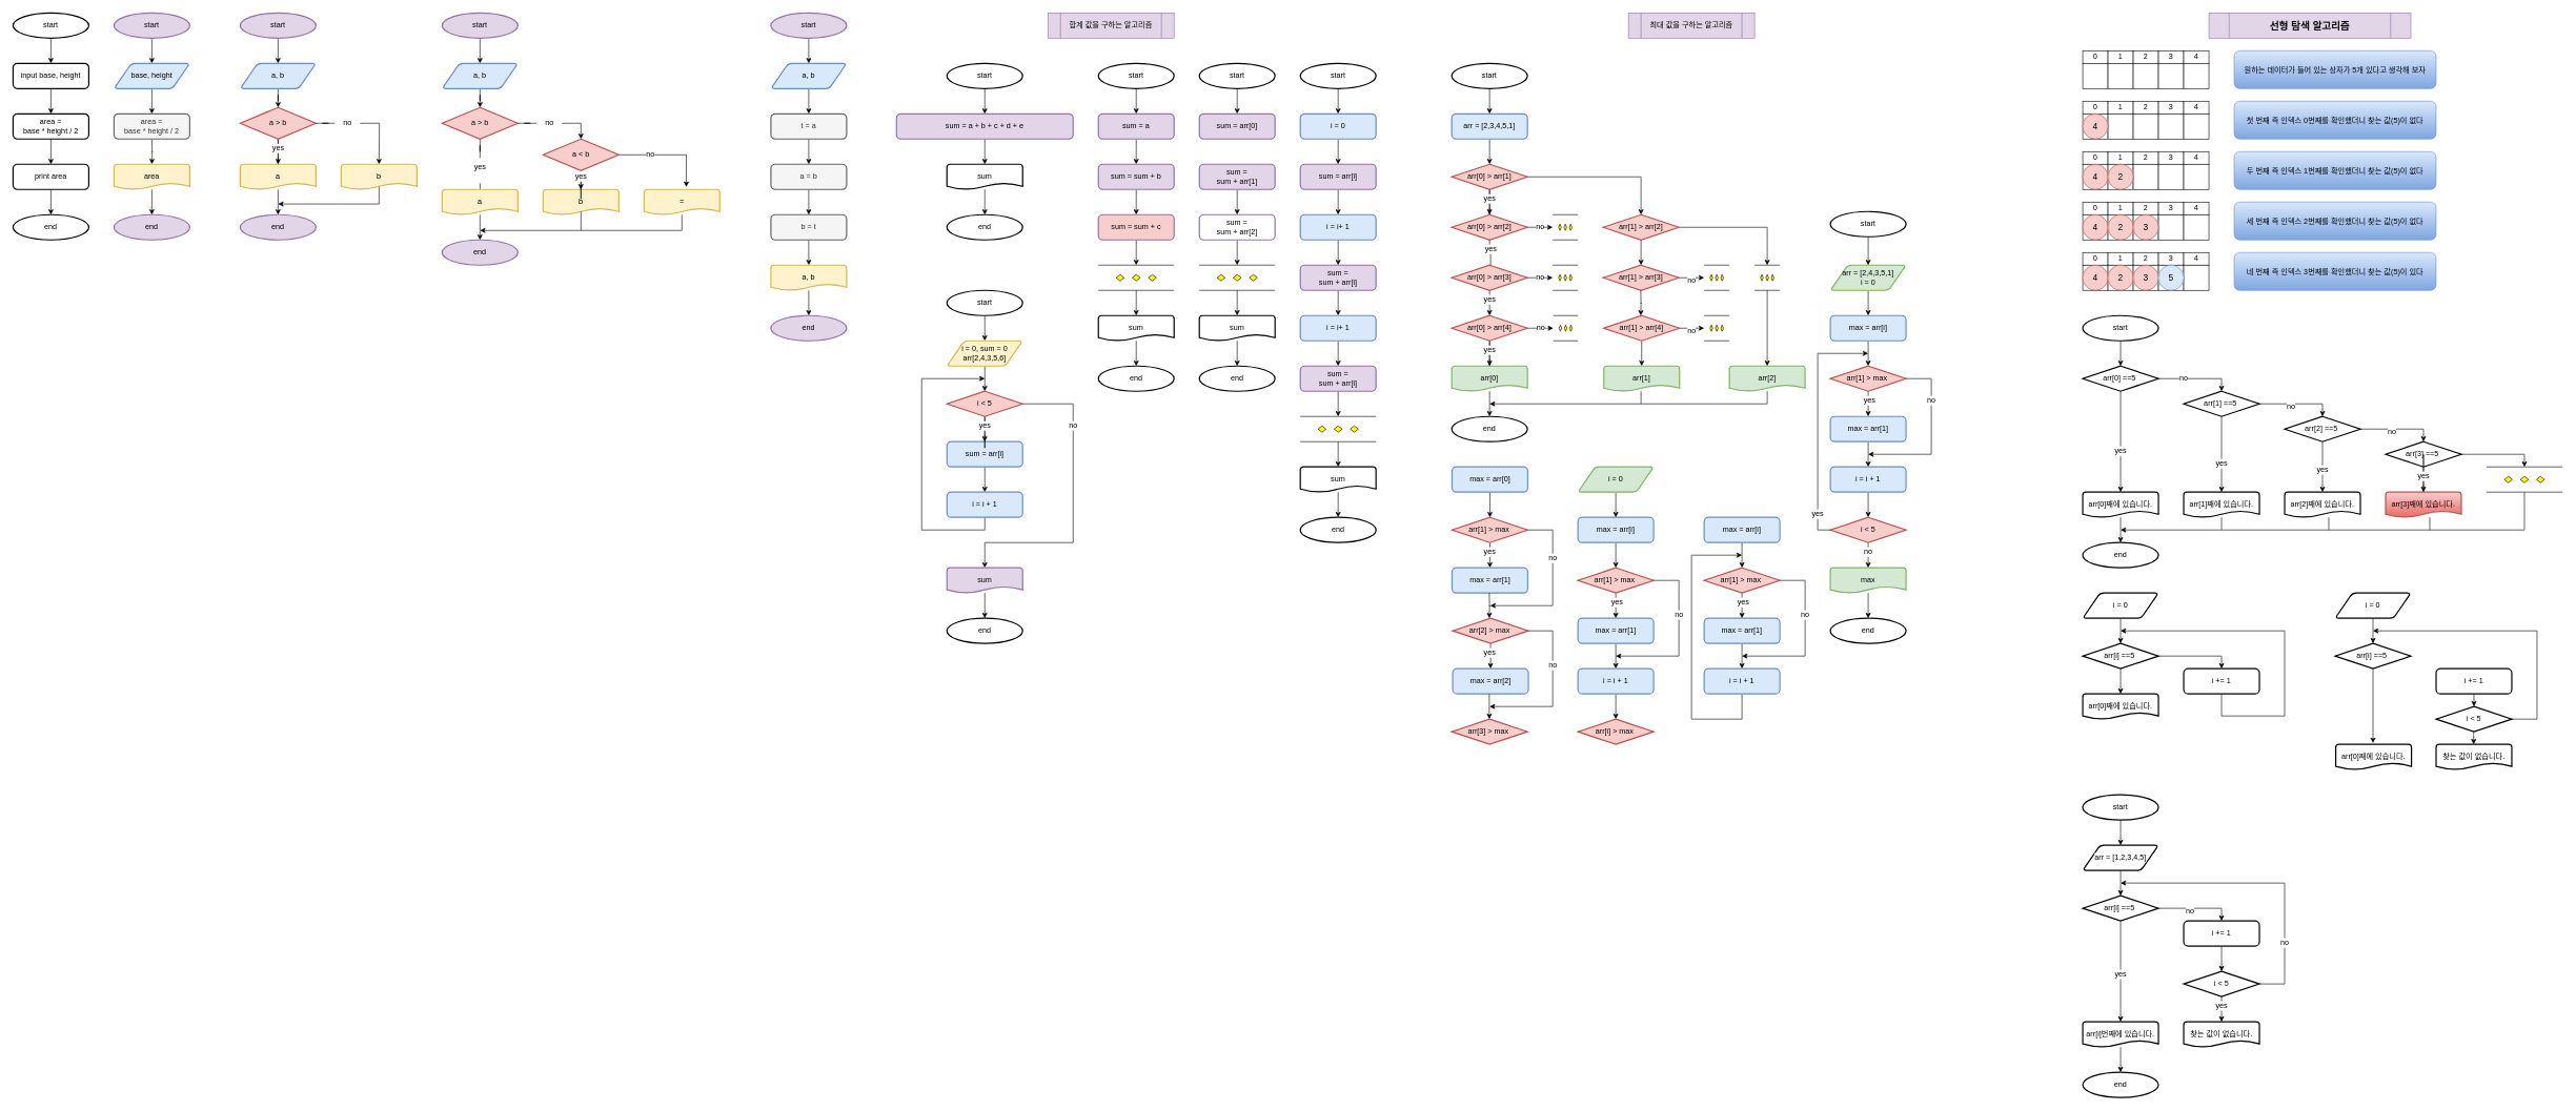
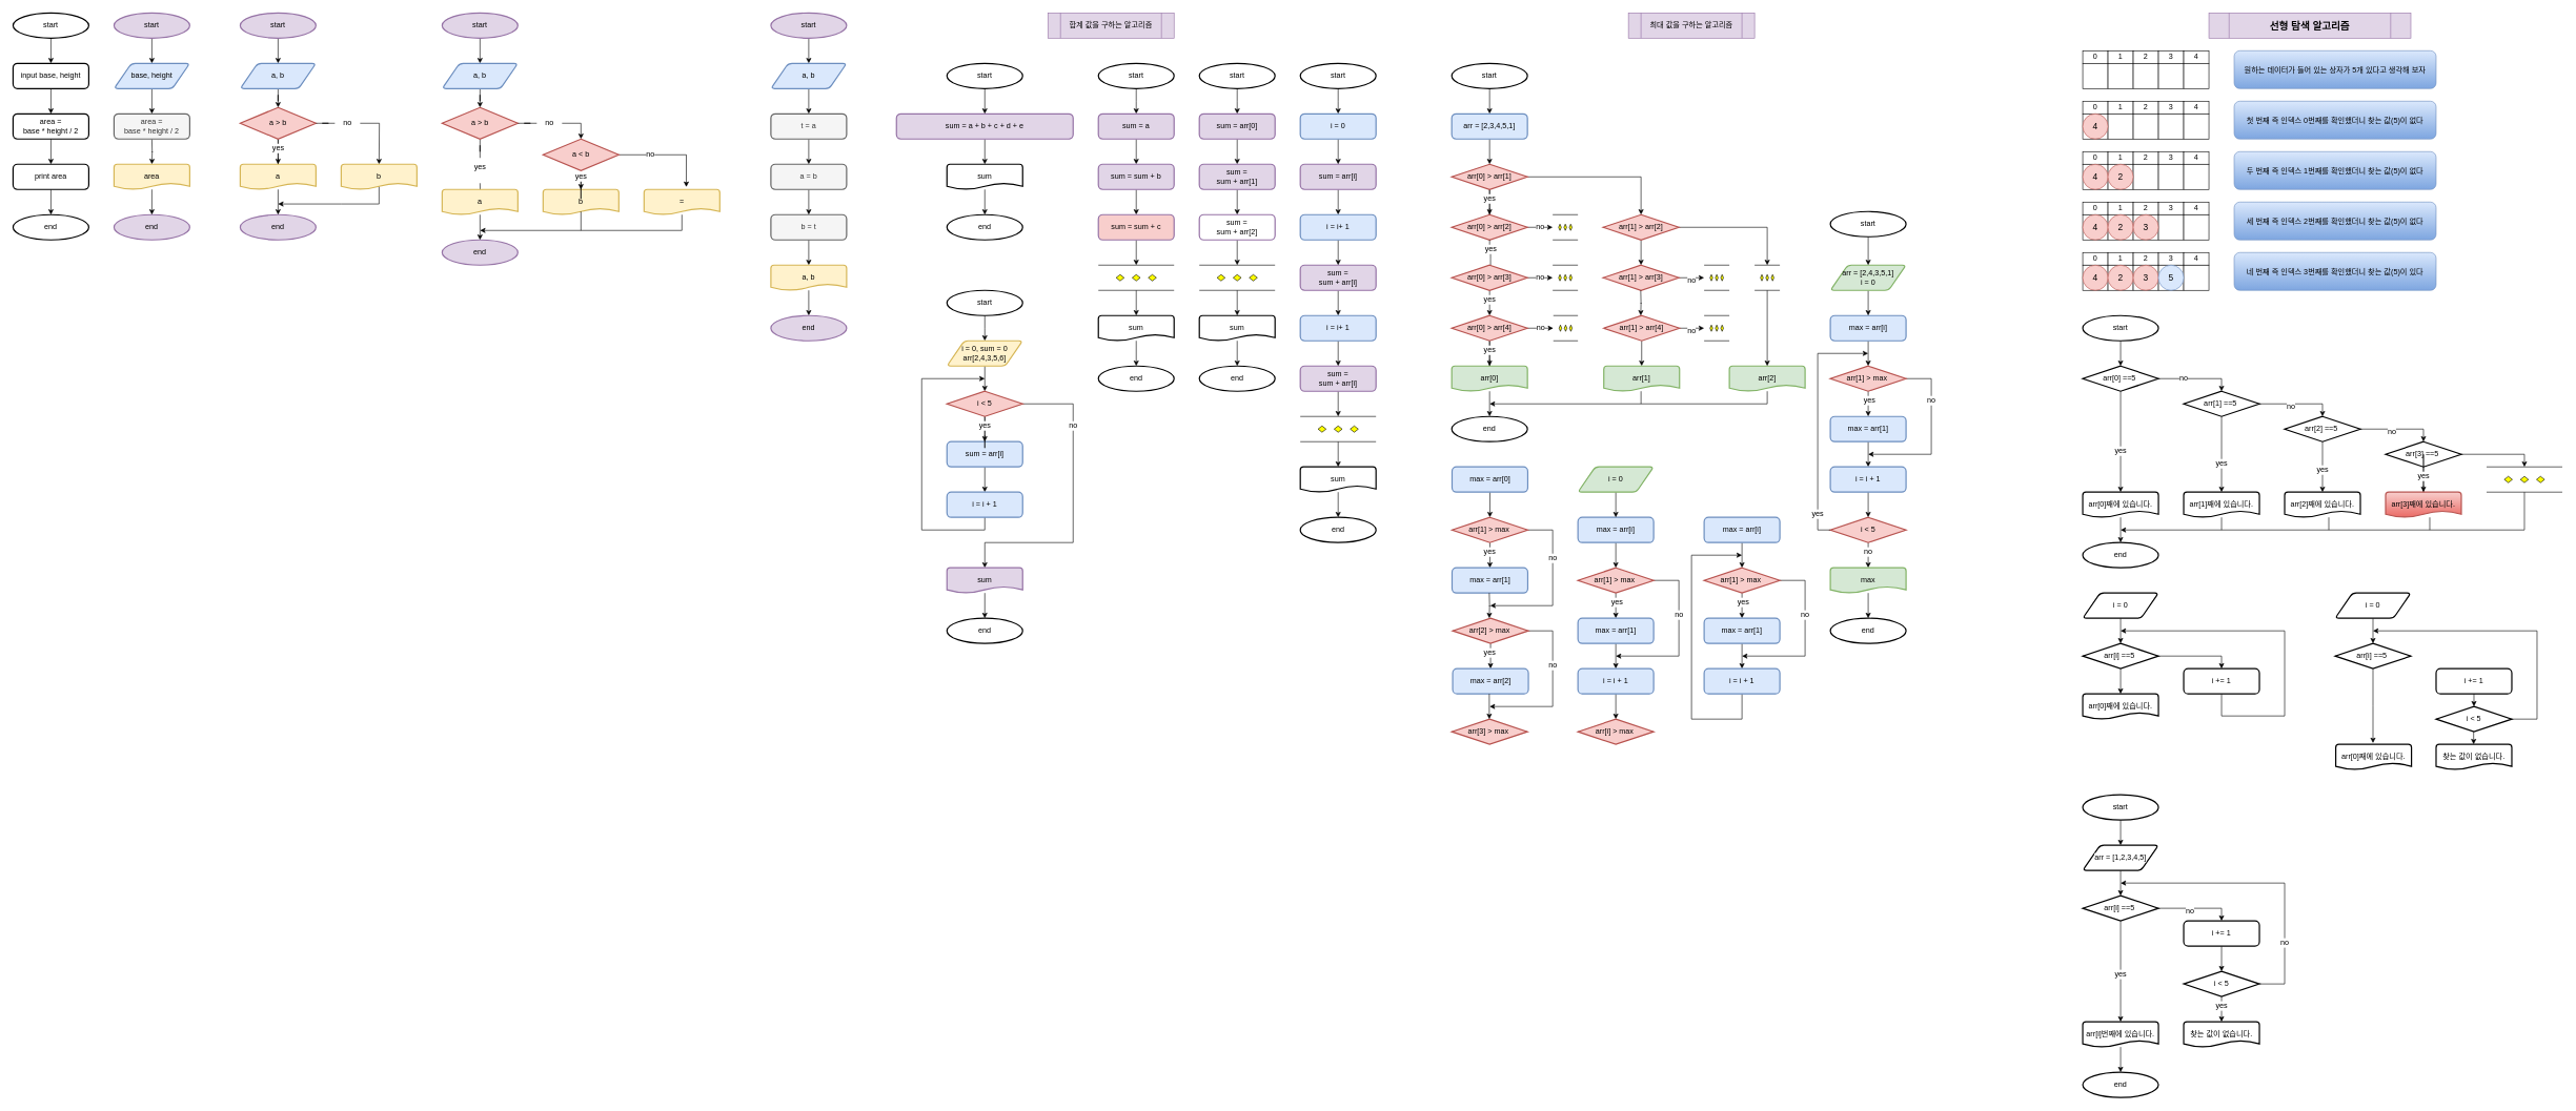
+ <mxCell id="101" value="" style="edgeStyle=orthogonalEdgeStyle;rounded=0;orthogonalLoop=1;jettySize=auto;html=1;" edge="1" parent="1" source="102" target="104"><mxGeometry relative="1" as="geometry" /></mxCell>
